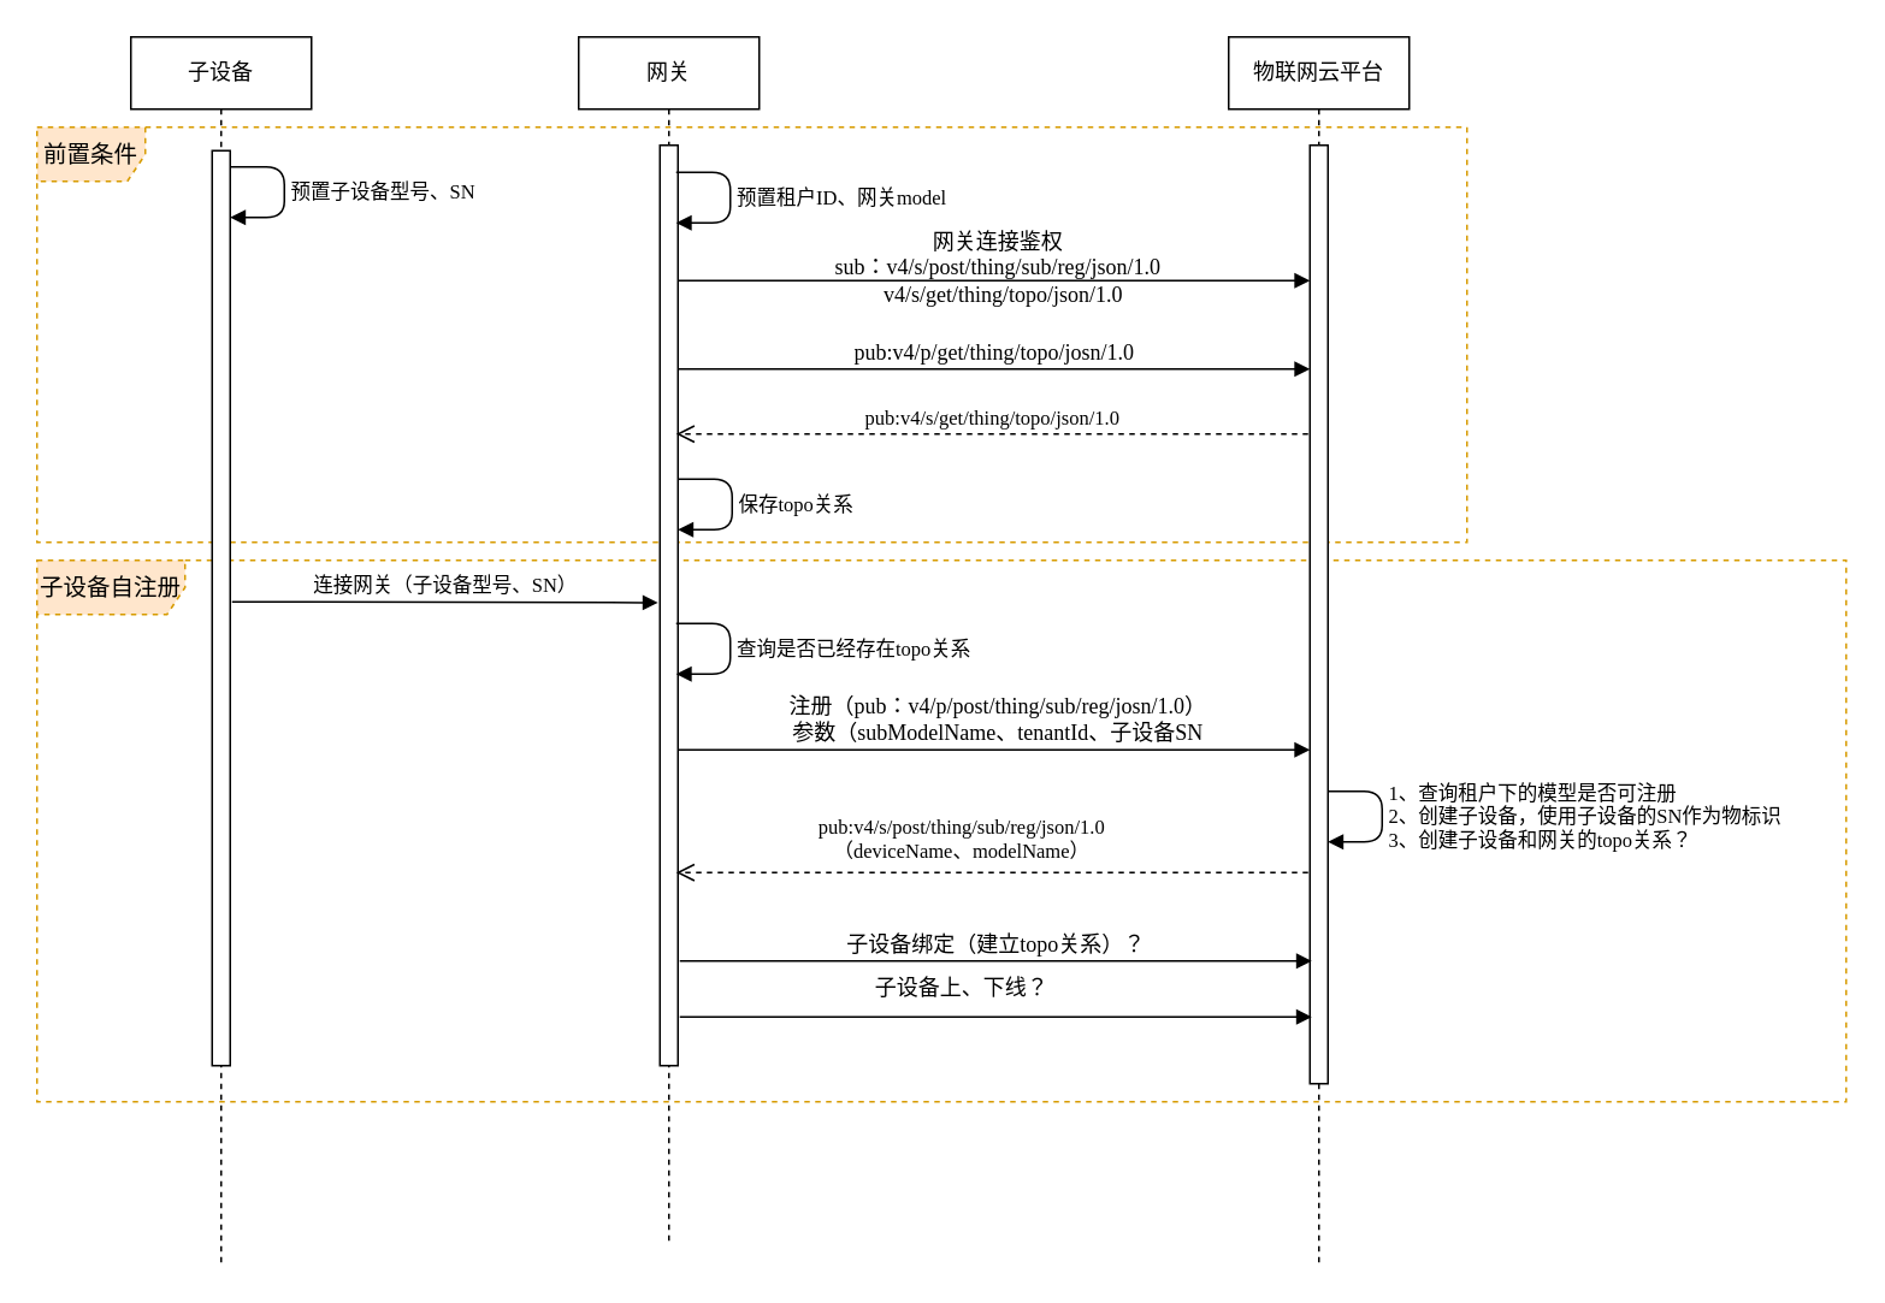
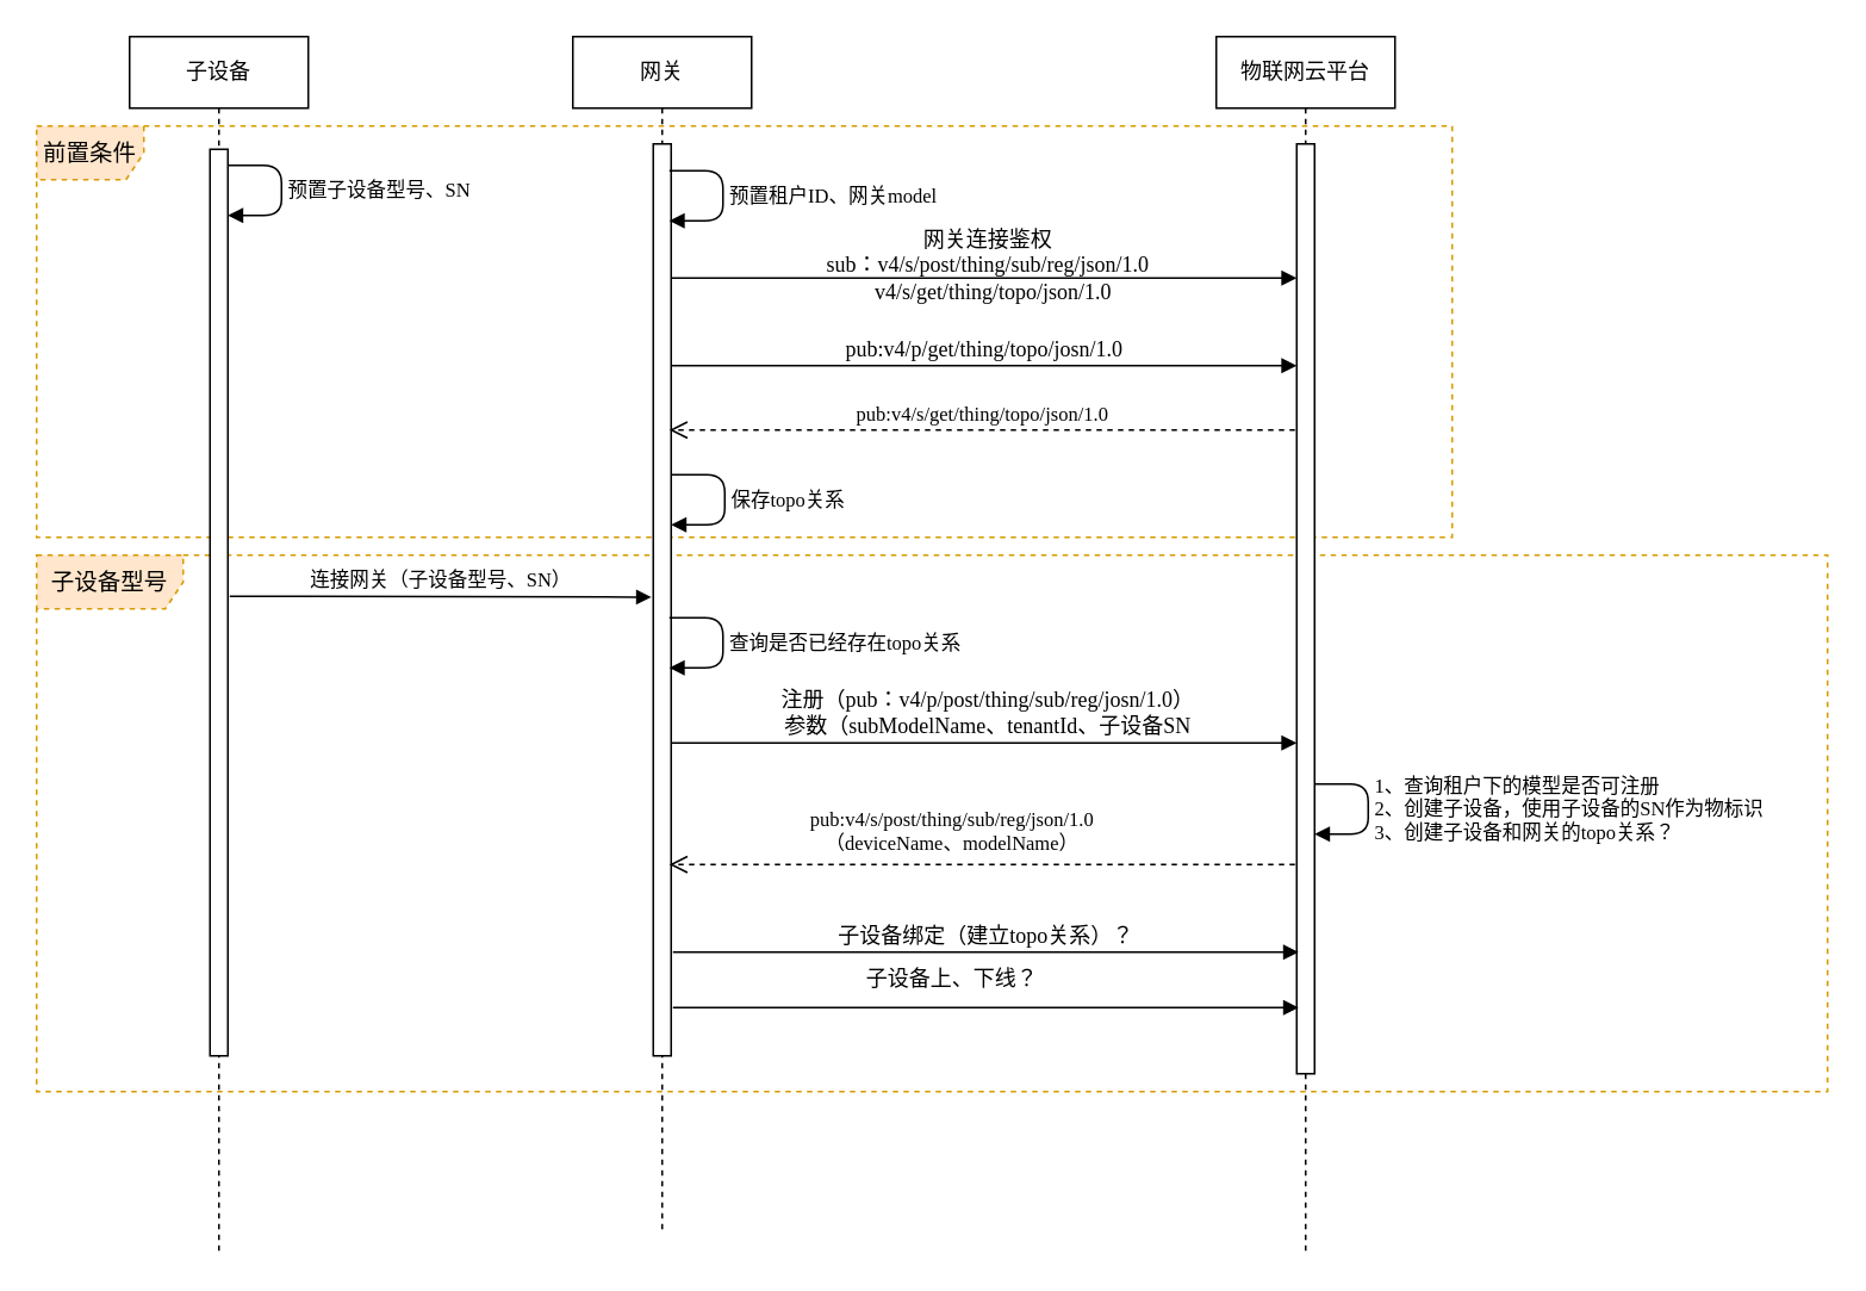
- <mxCell id="3" value="子设备自注册" style="shape=umlFrame;whiteSpace=wrap;html=1;dashed=1;fontFamily=Verdana;fontSize=13;strokeWidth=1;fillColor=#ffe6cc;strokeColor=#d79b00;width=82;height=30;" vertex="1" parent="1"><mxGeometry x="20" y="310" width="1002" height="300" as="geometry" /></mxCell>
+ <mxCell id="3" value="子设备型号" style="shape=umlFrame;whiteSpace=wrap;html=1;dashed=1;fontFamily=Verdana;fontSize=13;strokeWidth=1;fillColor=#ffe6cc;strokeColor=#d79b00;width=82;height=30;" vertex="1" parent="1"><mxGeometry x="20" y="310" width="1002" height="300" as="geometry" /></mxCell>
